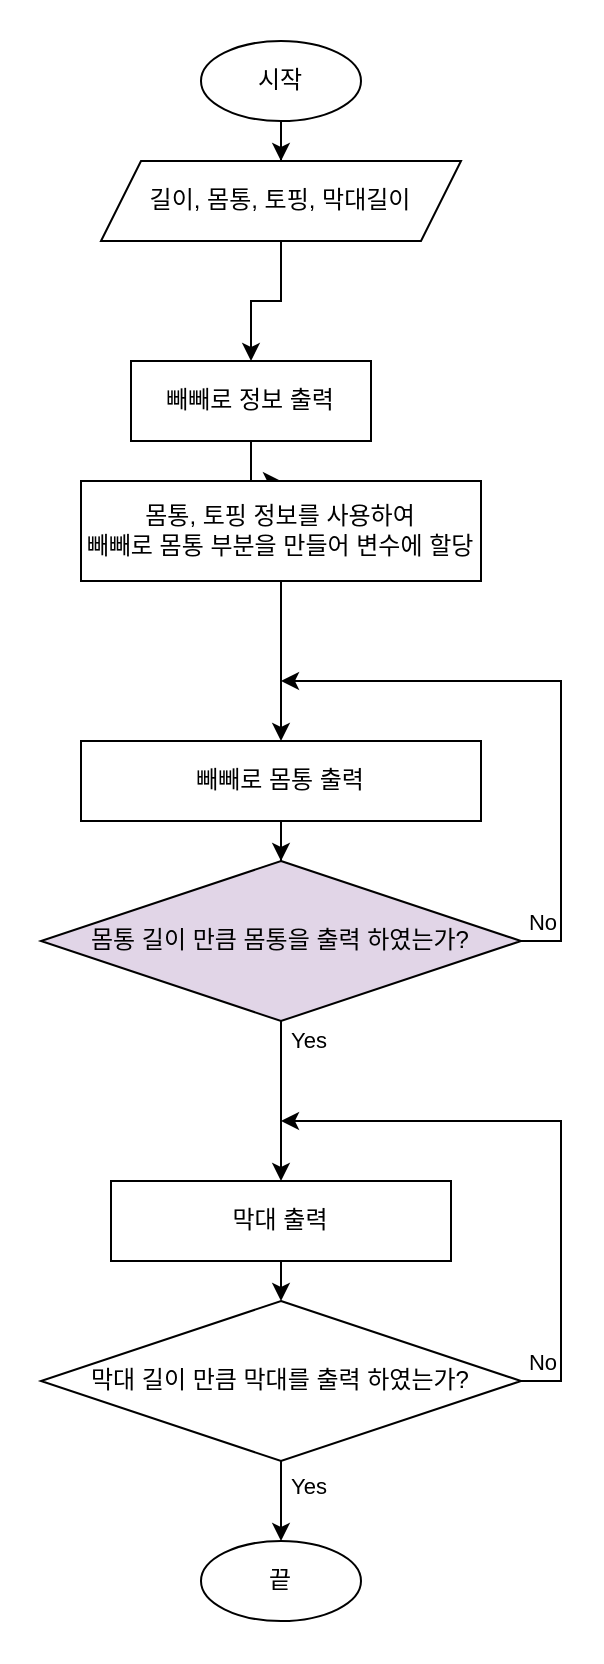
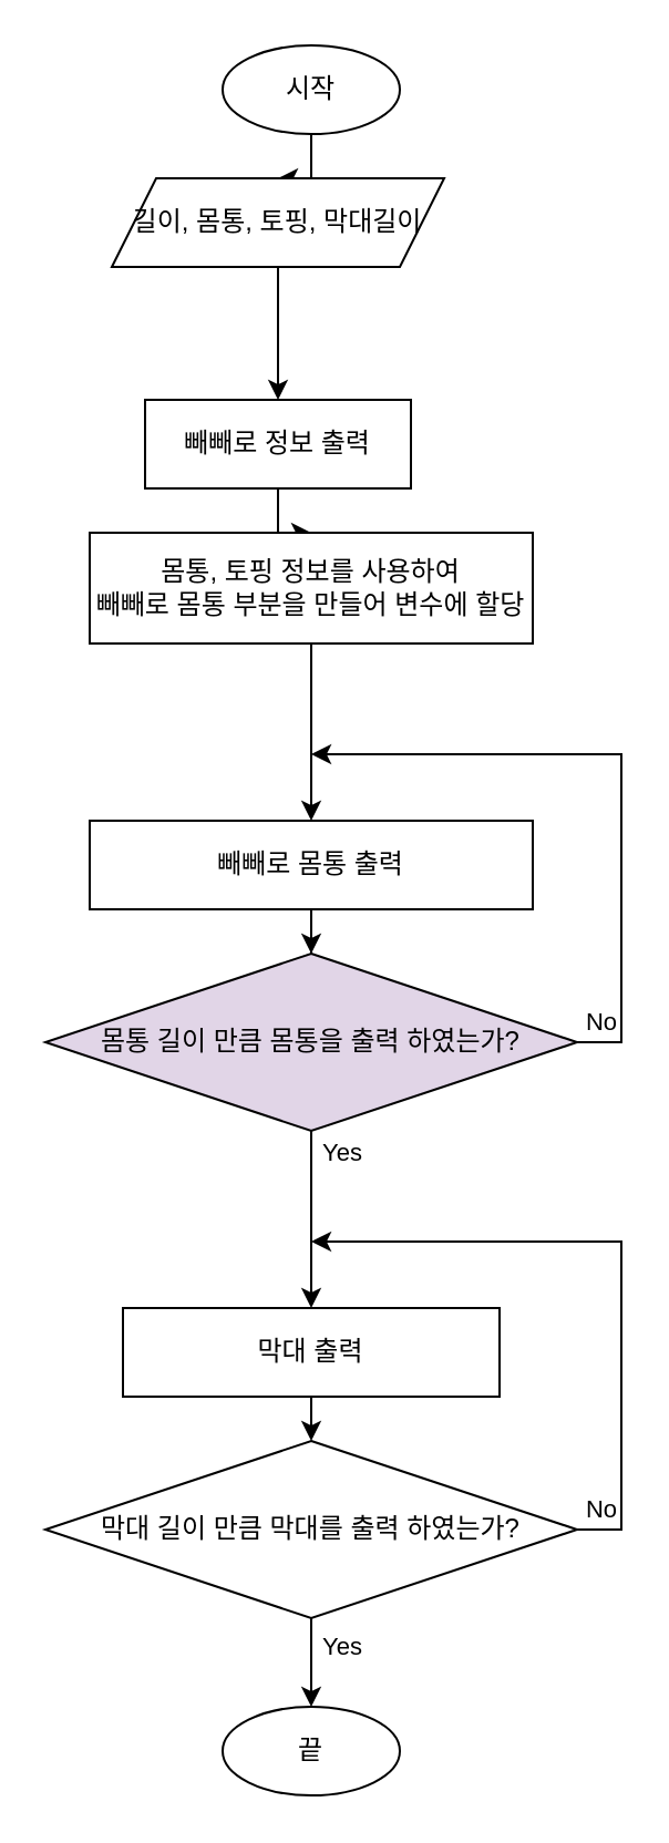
- <mxCell id="5" value="길이, 몸통, 토핑, 막대길이" style="shape=parallelogram;perimeter=parallelogramPerimeter;whiteSpace=wrap;html=1;fixedSize=1;" vertex="1" parent="1"><mxGeometry x="50" y="80" width="180" height="40" as="geometry" /></mxCell>
+ <mxCell id="5" value="길이, 몸통, 토핑, 막대길이" style="shape=parallelogram;perimeter=parallelogramPerimeter;whiteSpace=wrap;html=1;fixedSize=1;" vertex="1" parent="1"><mxGeometry x="50" y="80" width="150" height="40" as="geometry" /></mxCell>
